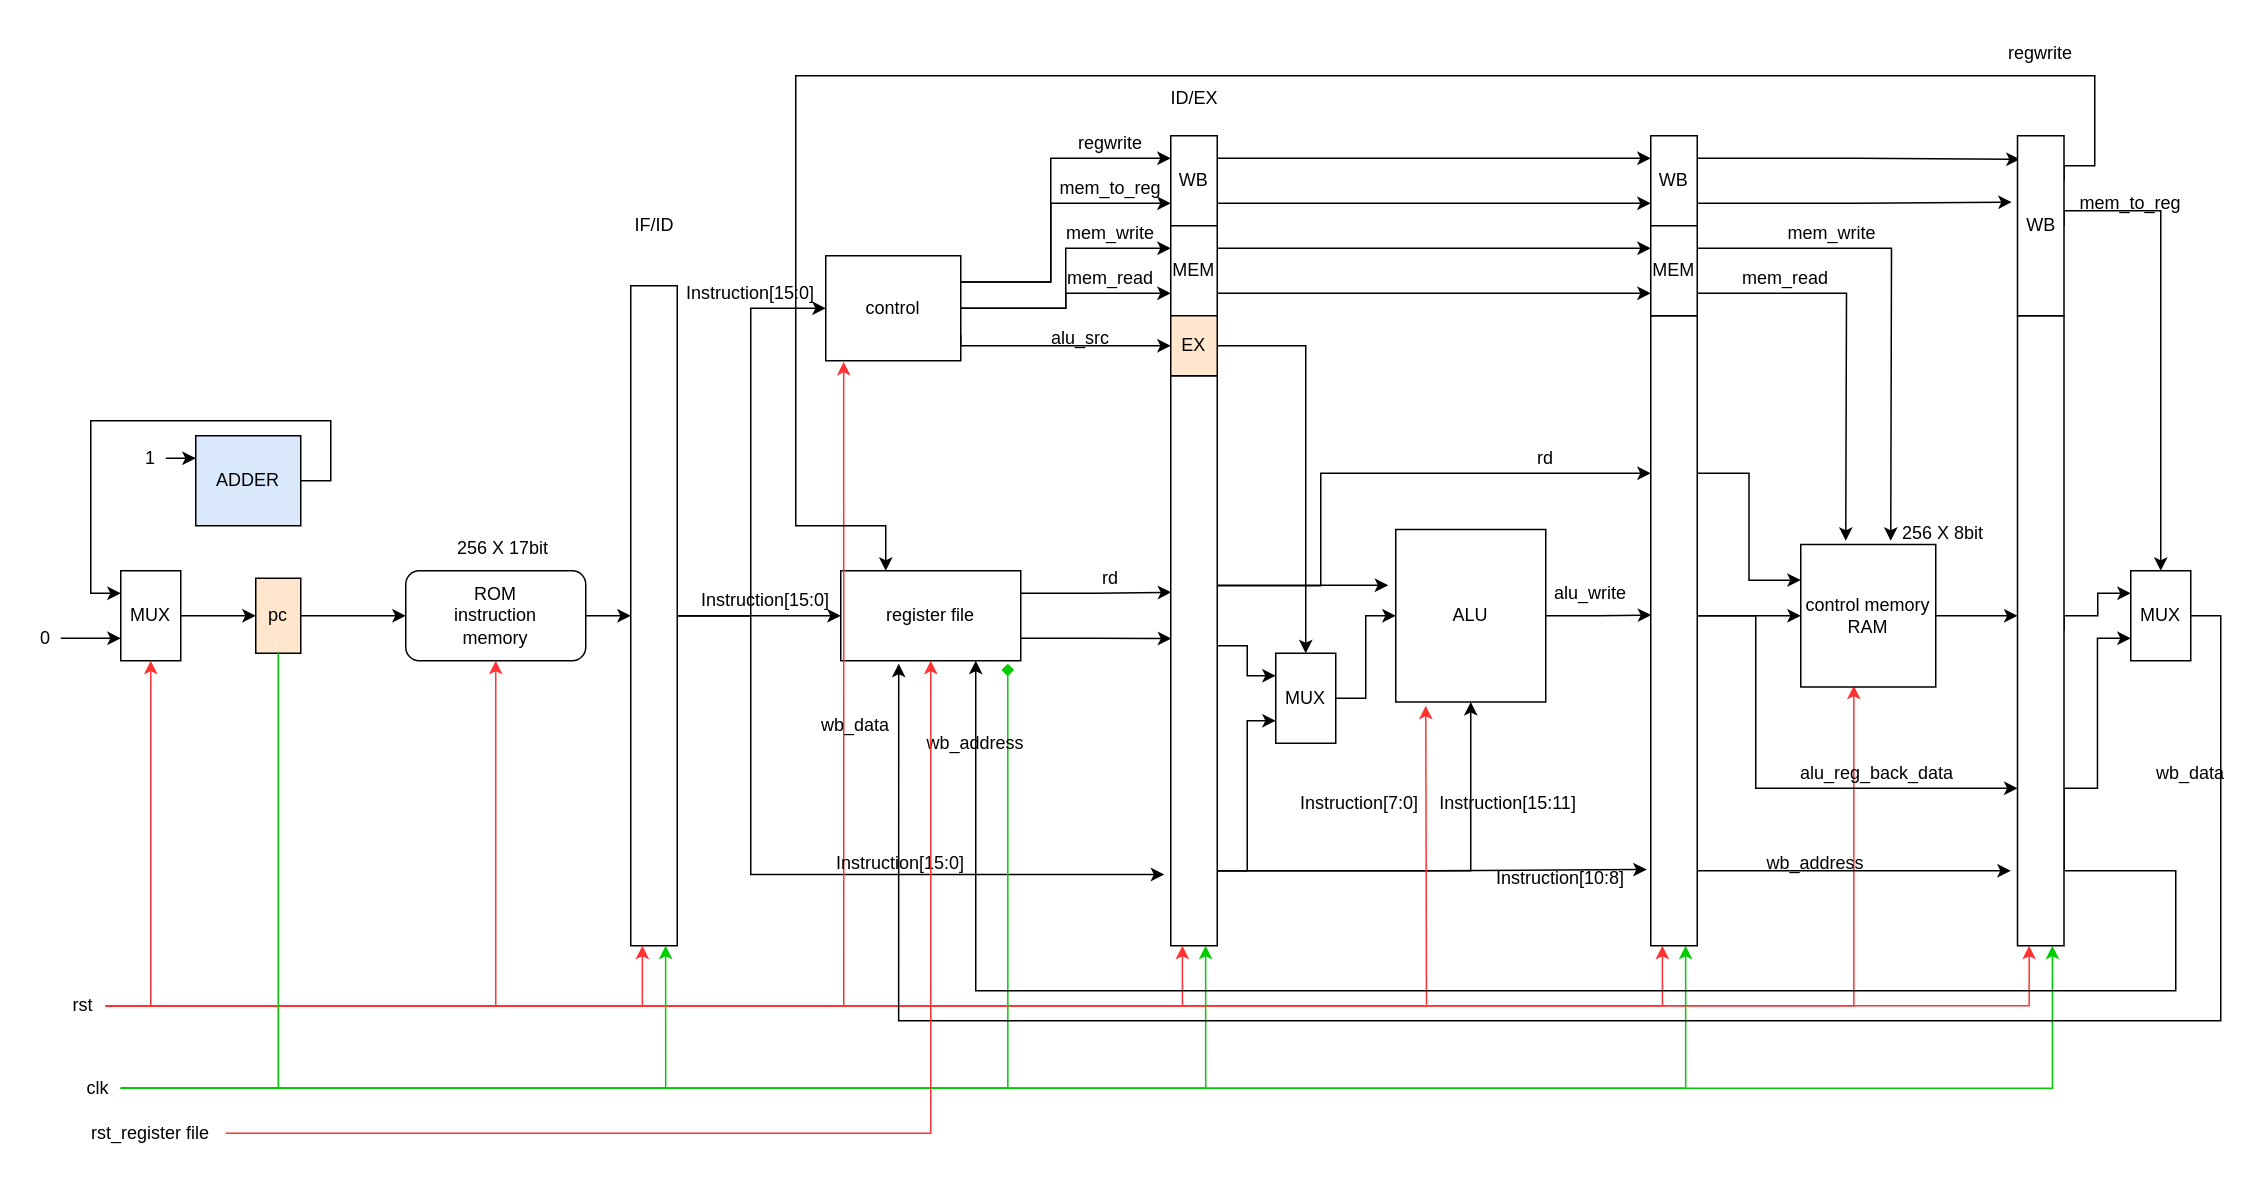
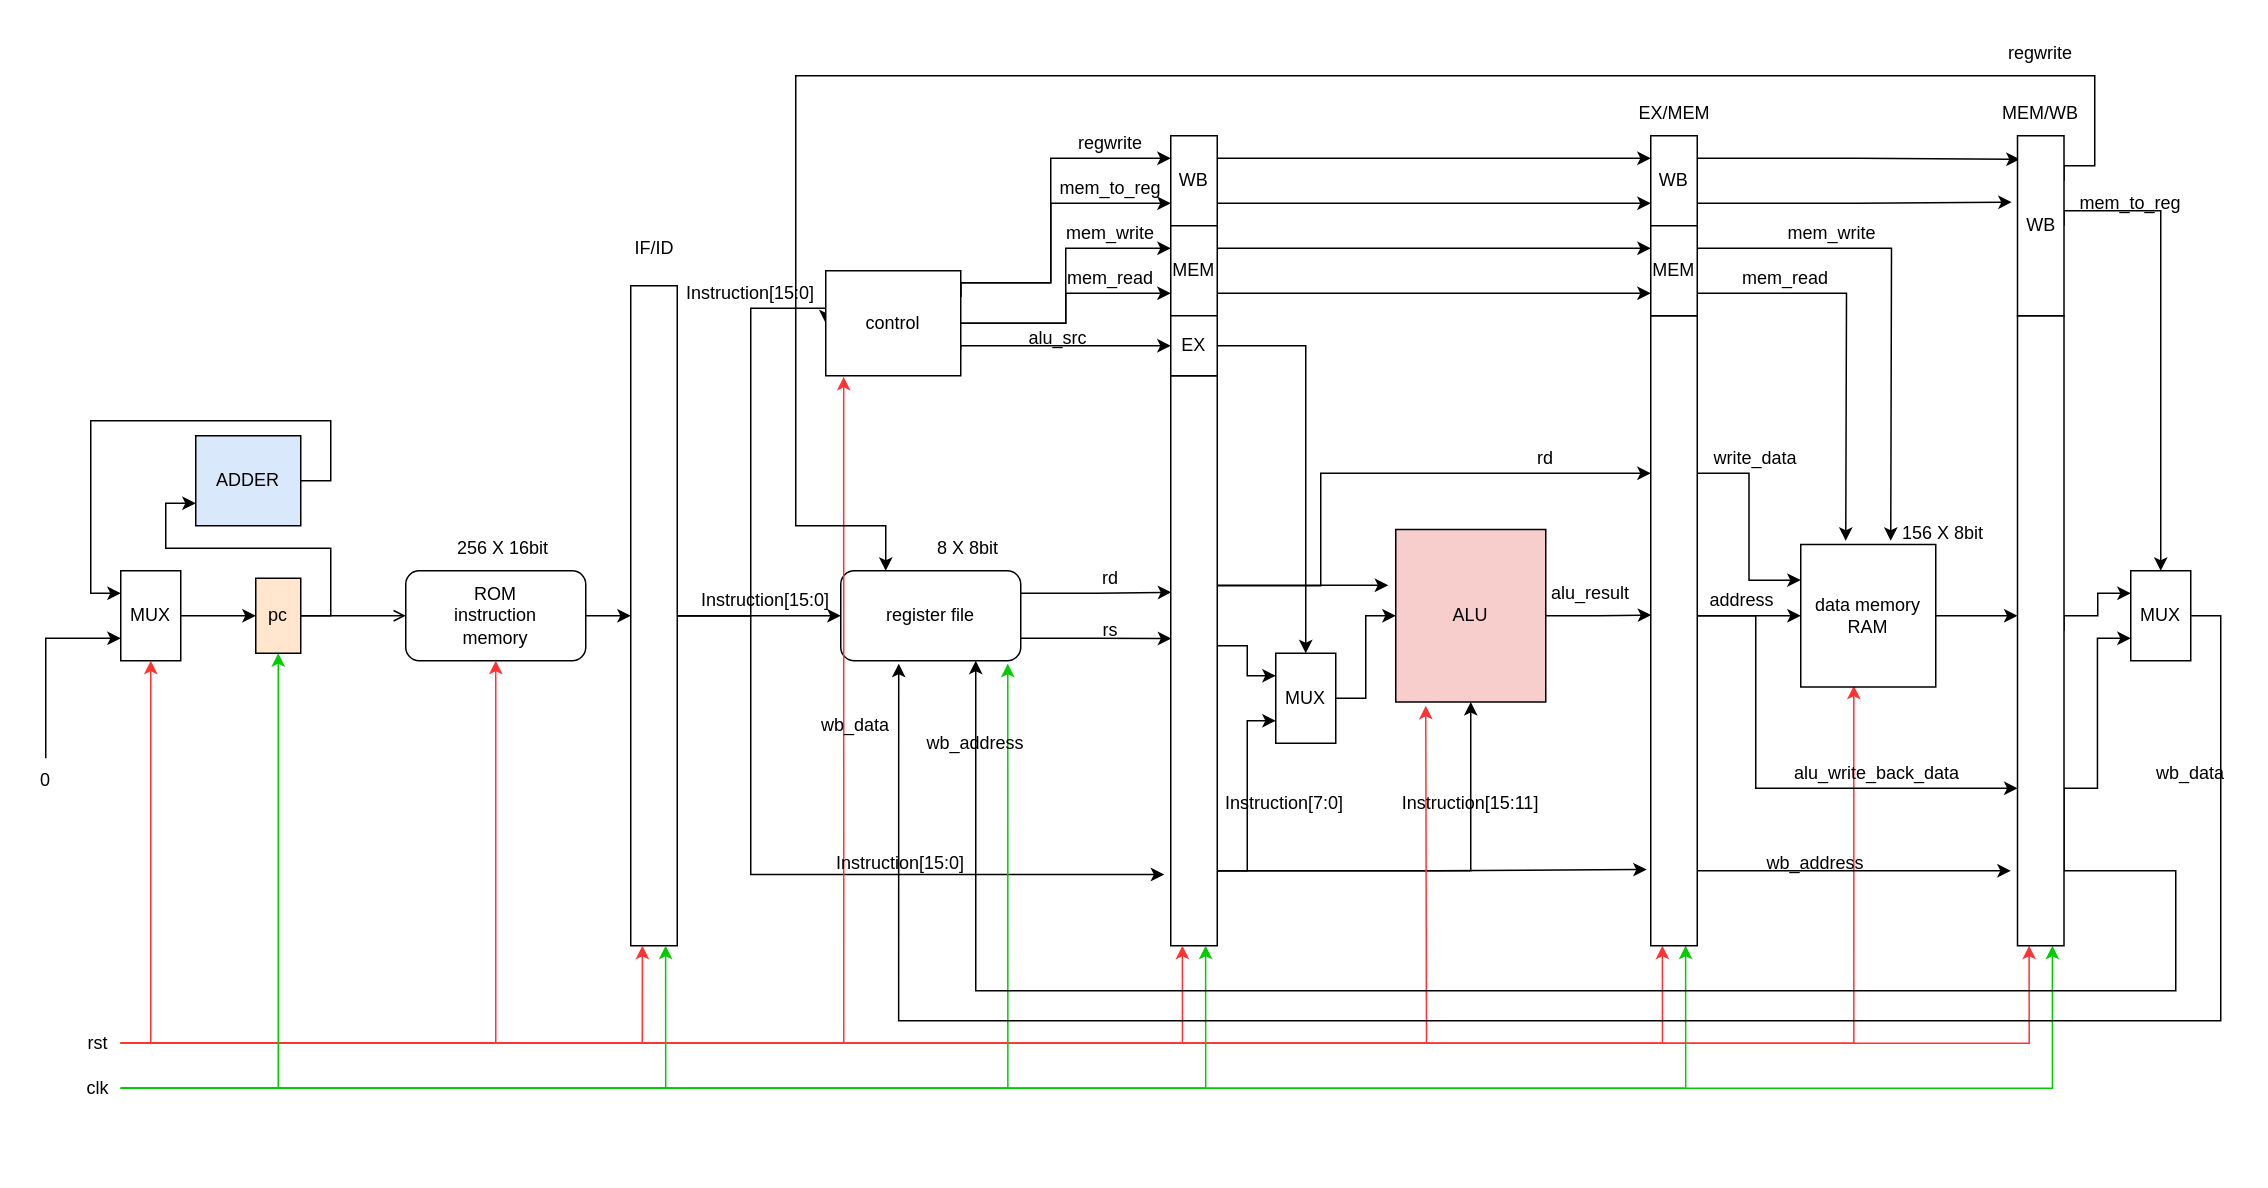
- <mxCell id="82" value="ID/EX" style="text;html=1;strokeColor=none;fillColor=none;align=center;verticalAlign=middle;whiteSpace=wrap;rounded=0;" vertex="1" parent="1"><mxGeometry x="765.5" y="50" width="60" height="30" as="geometry" /></mxCell>
+ <mxCell id="87" value="EX/MEM" style="text;html=1;strokeColor=none;fillColor=none;align=center;verticalAlign=middle;whiteSpace=wrap;rounded=0;" vertex="1" parent="1"><mxGeometry x="1085.5" y="60" width="60" height="30" as="geometry" /></mxCell>
+ <mxCell id="107" value="MEM/WB" style="text;html=1;strokeColor=none;fillColor=none;align=center;verticalAlign=middle;whiteSpace=wrap;rounded=0;" vertex="1" parent="1"><mxGeometry x="1330" y="60" width="60" height="30" as="geometry" /></mxCell>
- <mxCell id="20" value="IF/ID" style="text;html=1;strokeColor=none;fillColor=none;align=center;verticalAlign=middle;whiteSpace=wrap;rounded=0;" vertex="1" parent="1"><mxGeometry x="405.5" y="135" width="60" height="30" as="geometry" /></mxCell>
+ <mxCell id="20" value="IF/ID" style="text;html=1;strokeColor=none;fillColor=none;align=center;verticalAlign=middle;whiteSpace=wrap;rounded=0;" vertex="1" parent="1"><mxGeometry x="405.5" y="150" width="60" height="30" as="geometry" /></mxCell>
- <mxCell id="29" value="control" style="rounded=0;whiteSpace=wrap;html=1;" vertex="1" parent="1"><mxGeometry x="550" y="170" width="90" height="70" as="geometry" /></mxCell>
+ <mxCell id="29" value="control" style="rounded=0;whiteSpace=wrap;html=1;" vertex="1" parent="1"><mxGeometry x="550" y="180" width="90" height="70" as="geometry" /></mxCell>
- <mxCell id="45" value="alu_src" style="text;html=1;strokeColor=none;fillColor=none;align=center;verticalAlign=middle;whiteSpace=wrap;rounded=0;" vertex="1" parent="1"><mxGeometry x="690" y="210" width="60" height="30" as="geometry" /></mxCell>
+ <mxCell id="45" value="alu_src" style="text;html=1;strokeColor=none;fillColor=none;align=center;verticalAlign=middle;whiteSpace=wrap;rounded=0;" vertex="1" parent="1"><mxGeometry x="675" y="210" width="60" height="30" as="geometry" /></mxCell>
- <mxCell id="44" value="EX" style="rounded=0;whiteSpace=wrap;html=1;fillColor=#ffe6cc;" vertex="1" parent="1"><mxGeometry x="780" y="210" width="31" height="40" as="geometry" /></mxCell>
+ <mxCell id="44" value="EX" style="rounded=0;whiteSpace=wrap;html=1;" vertex="1" parent="1"><mxGeometry x="780" y="210" width="31" height="40" as="geometry" /></mxCell>
- <mxCell id="12" value="1" style="text;html=1;strokeColor=none;fillColor=none;align=center;verticalAlign=middle;whiteSpace=wrap;rounded=0;" vertex="1" parent="1"><mxGeometry x="90" y="290" width="20" height="30" as="geometry" /></mxCell>
- <mxCell id="11" value="" style="edgeStyle=orthogonalEdgeStyle;rounded=0;orthogonalLoop=1;jettySize=auto;html=1;entryX=0;entryY=0.25;entryDx=0;entryDy=0;" edge="1" parent="1" source="12" target="3"><mxGeometry relative="1" as="geometry" /></mxCell>
+ <mxCell id="96" value="write_data" style="text;html=1;strokeColor=none;fillColor=none;align=center;verticalAlign=middle;whiteSpace=wrap;rounded=0;" vertex="1" parent="1"><mxGeometry x="1140" y="290" width="60" height="30" as="geometry" /></mxCell>
- <mxCell id="120" value="256 X 8bit" style="text;html=1;strokeColor=none;fillColor=none;align=center;verticalAlign=middle;whiteSpace=wrap;rounded=0;" vertex="1" parent="1"><mxGeometry x="1260" y="340" width="70" height="30" as="geometry" /></mxCell>
+ <mxCell id="120" value="156 X 8bit" style="text;html=1;strokeColor=none;fillColor=none;align=center;verticalAlign=middle;whiteSpace=wrap;rounded=0;" vertex="1" parent="1"><mxGeometry x="1260" y="340" width="70" height="30" as="geometry" /></mxCell>
+ <mxCell id="8" style="edgeStyle=orthogonalEdgeStyle;rounded=0;orthogonalLoop=1;jettySize=auto;html=1;exitX=1;exitY=0.5;exitDx=0;exitDy=0;entryX=0;entryY=0.75;entryDx=0;entryDy=0;" edge="1" parent="1" source="10" target="3"><mxGeometry relative="1" as="geometry"><Array as="points"><mxPoint x="220" y="410" /><mxPoint x="220" y="365" /><mxPoint x="110" y="365" /><mxPoint x="110" y="335" /></Array></mxGeometry></mxCell>
- <mxCell id="19" value="256 X 17bit" style="text;html=1;strokeColor=none;fillColor=none;align=center;verticalAlign=middle;whiteSpace=wrap;rounded=0;" vertex="1" parent="1"><mxGeometry x="300" y="350" width="70" height="30" as="geometry" /></mxCell>
+ <mxCell id="19" value="256 X 16bit" style="text;html=1;strokeColor=none;fillColor=none;align=center;verticalAlign=middle;whiteSpace=wrap;rounded=0;" vertex="1" parent="1"><mxGeometry x="300" y="350" width="70" height="30" as="geometry" /></mxCell>
+ <mxCell id="119" value="8 X 8bit" style="text;html=1;strokeColor=none;fillColor=none;align=center;verticalAlign=middle;whiteSpace=wrap;rounded=0;" vertex="1" parent="1"><mxGeometry x="610" y="350" width="70" height="30" as="geometry" /></mxCell>
- <mxCell id="86" value="alu_write" style="text;html=1;strokeColor=none;fillColor=none;align=center;verticalAlign=middle;whiteSpace=wrap;rounded=0;" vertex="1" parent="1"><mxGeometry x="1030" y="380" width="60" height="30" as="geometry" /></mxCell>
+ <mxCell id="86" value="alu_result" style="text;html=1;strokeColor=none;fillColor=none;align=center;verticalAlign=middle;whiteSpace=wrap;rounded=0;" vertex="1" parent="1"><mxGeometry x="1030" y="380" width="60" height="30" as="geometry" /></mxCell>
+ <mxCell id="97" value="address" style="text;html=1;strokeColor=none;fillColor=none;align=center;verticalAlign=middle;whiteSpace=wrap;rounded=0;" vertex="1" parent="1"><mxGeometry x="1131" y="385" width="60" height="30" as="geometry" /></mxCell>
- <mxCell id="9" style="edgeStyle=orthogonalEdgeStyle;rounded=0;orthogonalLoop=1;jettySize=auto;html=1;exitX=1;exitY=0.5;exitDx=0;exitDy=0;entryX=0;entryY=0.5;entryDx=0;entryDy=0;" edge="1" parent="1" source="10" target="14"><mxGeometry relative="1" as="geometry" /></mxCell>
+ <mxCell id="9" style="edgeStyle=orthogonalEdgeStyle;rounded=0;orthogonalLoop=1;jettySize=auto;html=1;exitX=1;exitY=0.5;exitDx=0;exitDy=0;entryX=0;entryY=0.5;entryDx=0;entryDy=0;endArrow=open;" edge="1" parent="1" source="10" target="14"><mxGeometry relative="1" as="geometry" /></mxCell>
- <mxCell id="23" value="register file" style="rounded=0;whiteSpace=wrap;html=1;" vertex="1" parent="1"><mxGeometry x="560" y="380" width="120" height="60" as="geometry" /></mxCell>
+ <mxCell id="23" value="register file" style="whiteSpace=wrap;html=1;rounded=1;" vertex="1" parent="1"><mxGeometry x="560" y="380" width="120" height="60" as="geometry" /></mxCell>
- <mxCell id="81" value="ALU" style="rounded=0;whiteSpace=wrap;html=1;" vertex="1" parent="1"><mxGeometry x="930" y="352.5" width="100" height="115" as="geometry" /></mxCell>
+ <mxCell id="81" value="ALU" style="rounded=0;whiteSpace=wrap;html=1;fillColor=#f8cecc;" vertex="1" parent="1"><mxGeometry x="930" y="352.5" width="100" height="115" as="geometry" /></mxCell>
- <mxCell id="94" value="control memory&lt;br&gt;RAM" style="rounded=0;whiteSpace=wrap;html=1;" vertex="1" parent="1"><mxGeometry x="1200" y="362.5" width="90" height="95" as="geometry" /></mxCell>
+ <mxCell id="94" value="data memory&lt;br&gt;RAM" style="rounded=0;whiteSpace=wrap;html=1;" vertex="1" parent="1"><mxGeometry x="1200" y="362.5" width="90" height="95" as="geometry" /></mxCell>
+ <mxCell id="68" value="rs" style="text;html=1;strokeColor=none;fillColor=none;align=center;verticalAlign=middle;whiteSpace=wrap;rounded=0;" vertex="1" parent="1"><mxGeometry x="710" y="405" width="60" height="30" as="geometry" /></mxCell>
- <mxCell id="7" value="0" style="text;html=1;strokeColor=none;fillColor=none;align=center;verticalAlign=middle;whiteSpace=wrap;rounded=0;" vertex="1" parent="1"><mxGeometry x="20" y="410" width="20" height="30" as="geometry" /></mxCell>
+ <mxCell id="7" value="0" style="text;html=1;strokeColor=none;fillColor=none;align=center;verticalAlign=middle;whiteSpace=wrap;rounded=0;" vertex="1" parent="1"><mxGeometry x="20" y="505" width="20" height="30" as="geometry" /></mxCell>
- <mxCell id="60" style="edgeStyle=orthogonalEdgeStyle;rounded=0;orthogonalLoop=1;jettySize=auto;html=1;exitX=1;exitY=0.5;exitDx=0;exitDy=0;entryX=0.5;entryY=1;entryDx=0;entryDy=0;strokeColor=#00CC00;endArrow=none;" edge="1" parent="1" source="66" target="10"><mxGeometry relative="1" as="geometry" /></mxCell>
+ <mxCell id="60" style="edgeStyle=orthogonalEdgeStyle;rounded=0;orthogonalLoop=1;jettySize=auto;html=1;exitX=1;exitY=0.5;exitDx=0;exitDy=0;entryX=0.5;entryY=1;entryDx=0;entryDy=0;strokeColor=#00CC00;" edge="1" parent="1" source="66" target="10"><mxGeometry relative="1" as="geometry" /></mxCell>
- <mxCell id="62" style="edgeStyle=orthogonalEdgeStyle;rounded=0;orthogonalLoop=1;jettySize=auto;html=1;exitX=1;exitY=0.5;exitDx=0;exitDy=0;entryX=0.928;entryY=1.033;entryDx=0;entryDy=0;entryPerimeter=0;strokeColor=#00CC00;endArrow=diamond;" edge="1" parent="1" source="66" target="23"><mxGeometry relative="1" as="geometry" /></mxCell>
+ <mxCell id="62" style="edgeStyle=orthogonalEdgeStyle;rounded=0;orthogonalLoop=1;jettySize=auto;html=1;exitX=1;exitY=0.5;exitDx=0;exitDy=0;entryX=0.928;entryY=1.033;entryDx=0;entryDy=0;entryPerimeter=0;strokeColor=#00CC00;" edge="1" parent="1" source="66" target="23"><mxGeometry relative="1" as="geometry" /></mxCell>
- <mxCell id="108" value="alu_reg_back_data" style="text;html=1;strokeColor=none;fillColor=none;align=center;verticalAlign=middle;whiteSpace=wrap;rounded=0;" vertex="1" parent="1"><mxGeometry x="1221" y="500" width="60" height="30" as="geometry" /></mxCell>
+ <mxCell id="108" value="alu_write_back_data" style="text;html=1;strokeColor=none;fillColor=none;align=center;verticalAlign=middle;whiteSpace=wrap;rounded=0;" vertex="1" parent="1"><mxGeometry x="1221" y="500" width="60" height="30" as="geometry" /></mxCell>
- <mxCell id="90" value="Instruction[7:0]" style="text;html=1;strokeColor=none;fillColor=none;align=center;verticalAlign=middle;whiteSpace=wrap;rounded=0;" vertex="1" parent="1"><mxGeometry x="875.5" y="520" width="60" height="30" as="geometry" /></mxCell>
+ <mxCell id="90" value="Instruction[7:0]" style="text;html=1;strokeColor=none;fillColor=none;align=center;verticalAlign=middle;whiteSpace=wrap;rounded=0;" vertex="1" parent="1"><mxGeometry x="825.5" y="520" width="60" height="30" as="geometry" /></mxCell>
- <mxCell id="91" value="Instruction[15:11]" style="text;html=1;strokeColor=none;fillColor=none;align=center;verticalAlign=middle;whiteSpace=wrap;rounded=0;" vertex="1" parent="1"><mxGeometry x="975" y="520" width="60" height="30" as="geometry" /></mxCell>
+ <mxCell id="91" value="Instruction[15:11]" style="text;html=1;strokeColor=none;fillColor=none;align=center;verticalAlign=middle;whiteSpace=wrap;rounded=0;" vertex="1" parent="1"><mxGeometry x="950" y="520" width="60" height="30" as="geometry" /></mxCell>
- <mxCell id="92" value="Instruction[10:8]" style="text;html=1;strokeColor=none;fillColor=none;align=center;verticalAlign=middle;whiteSpace=wrap;rounded=0;" vertex="1" parent="1"><mxGeometry x="1010" y="570" width="60" height="30" as="geometry" /></mxCell>
- <mxCell id="59" value="rst" style="text;html=1;strokeColor=none;fillColor=none;align=center;verticalAlign=middle;whiteSpace=wrap;rounded=0;" vertex="1" parent="1"><mxGeometry x="40" y="655" width="30" height="30" as="geometry" /></mxCell>
+ <mxCell id="59" value="rst" style="text;html=1;strokeColor=none;fillColor=none;align=center;verticalAlign=middle;whiteSpace=wrap;rounded=0;" vertex="1" parent="1"><mxGeometry x="50" y="680" width="30" height="30" as="geometry" /></mxCell>
- <mxCell id="118" value="rst_register file" style="text;html=1;strokeColor=none;fillColor=none;align=center;verticalAlign=middle;whiteSpace=wrap;rounded=0;" vertex="1" parent="1"><mxGeometry x="50" y="740" width="100" height="30" as="geometry" /></mxCell>
- <mxCell id="117" style="edgeStyle=orthogonalEdgeStyle;rounded=0;orthogonalLoop=1;jettySize=auto;html=1;exitX=1;exitY=0.5;exitDx=0;exitDy=0;entryX=0.5;entryY=1;entryDx=0;entryDy=0;strokeColor=#FF3333;" edge="1" parent="1" source="118" target="23"><mxGeometry relative="1" as="geometry" /></mxCell>
